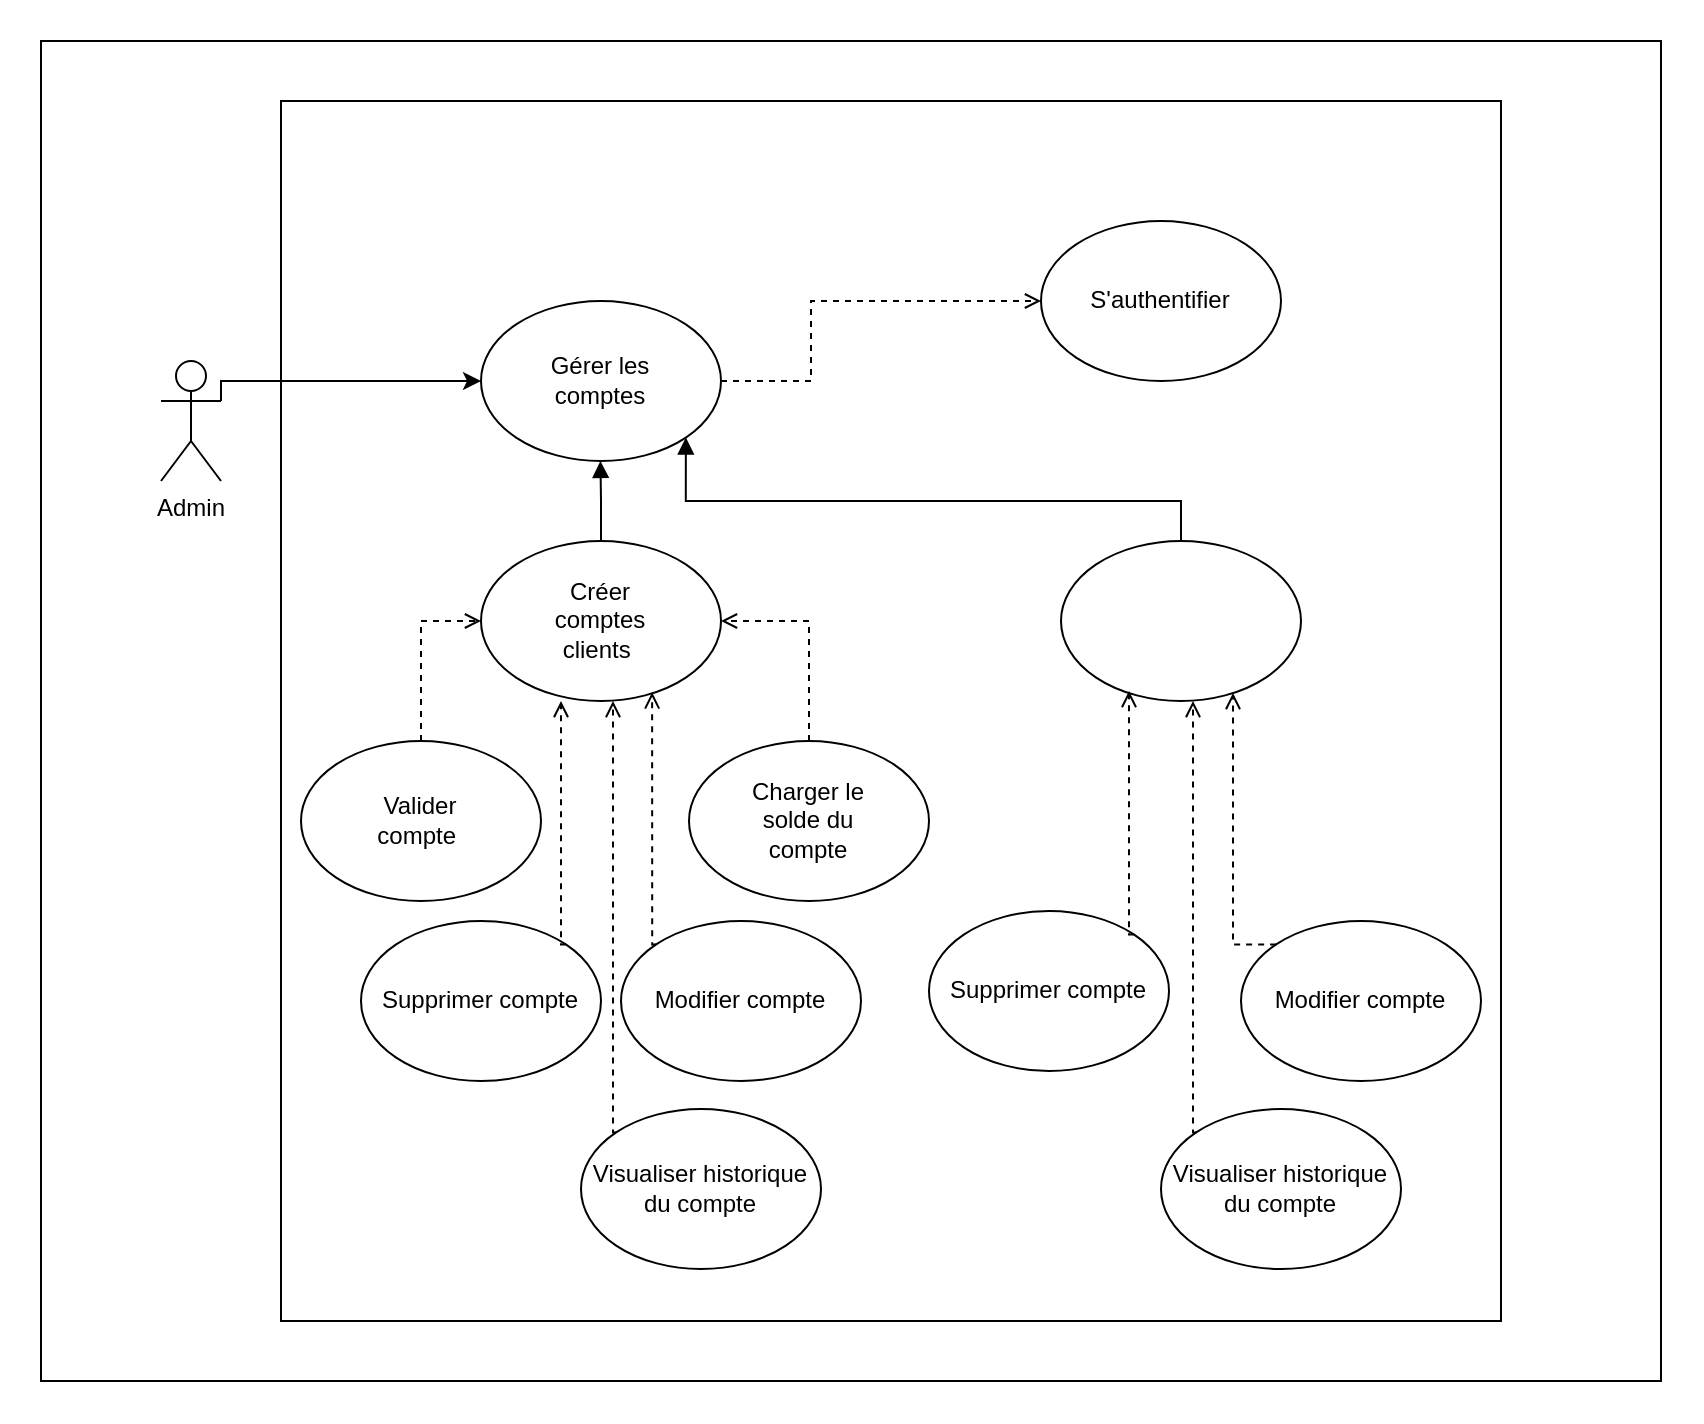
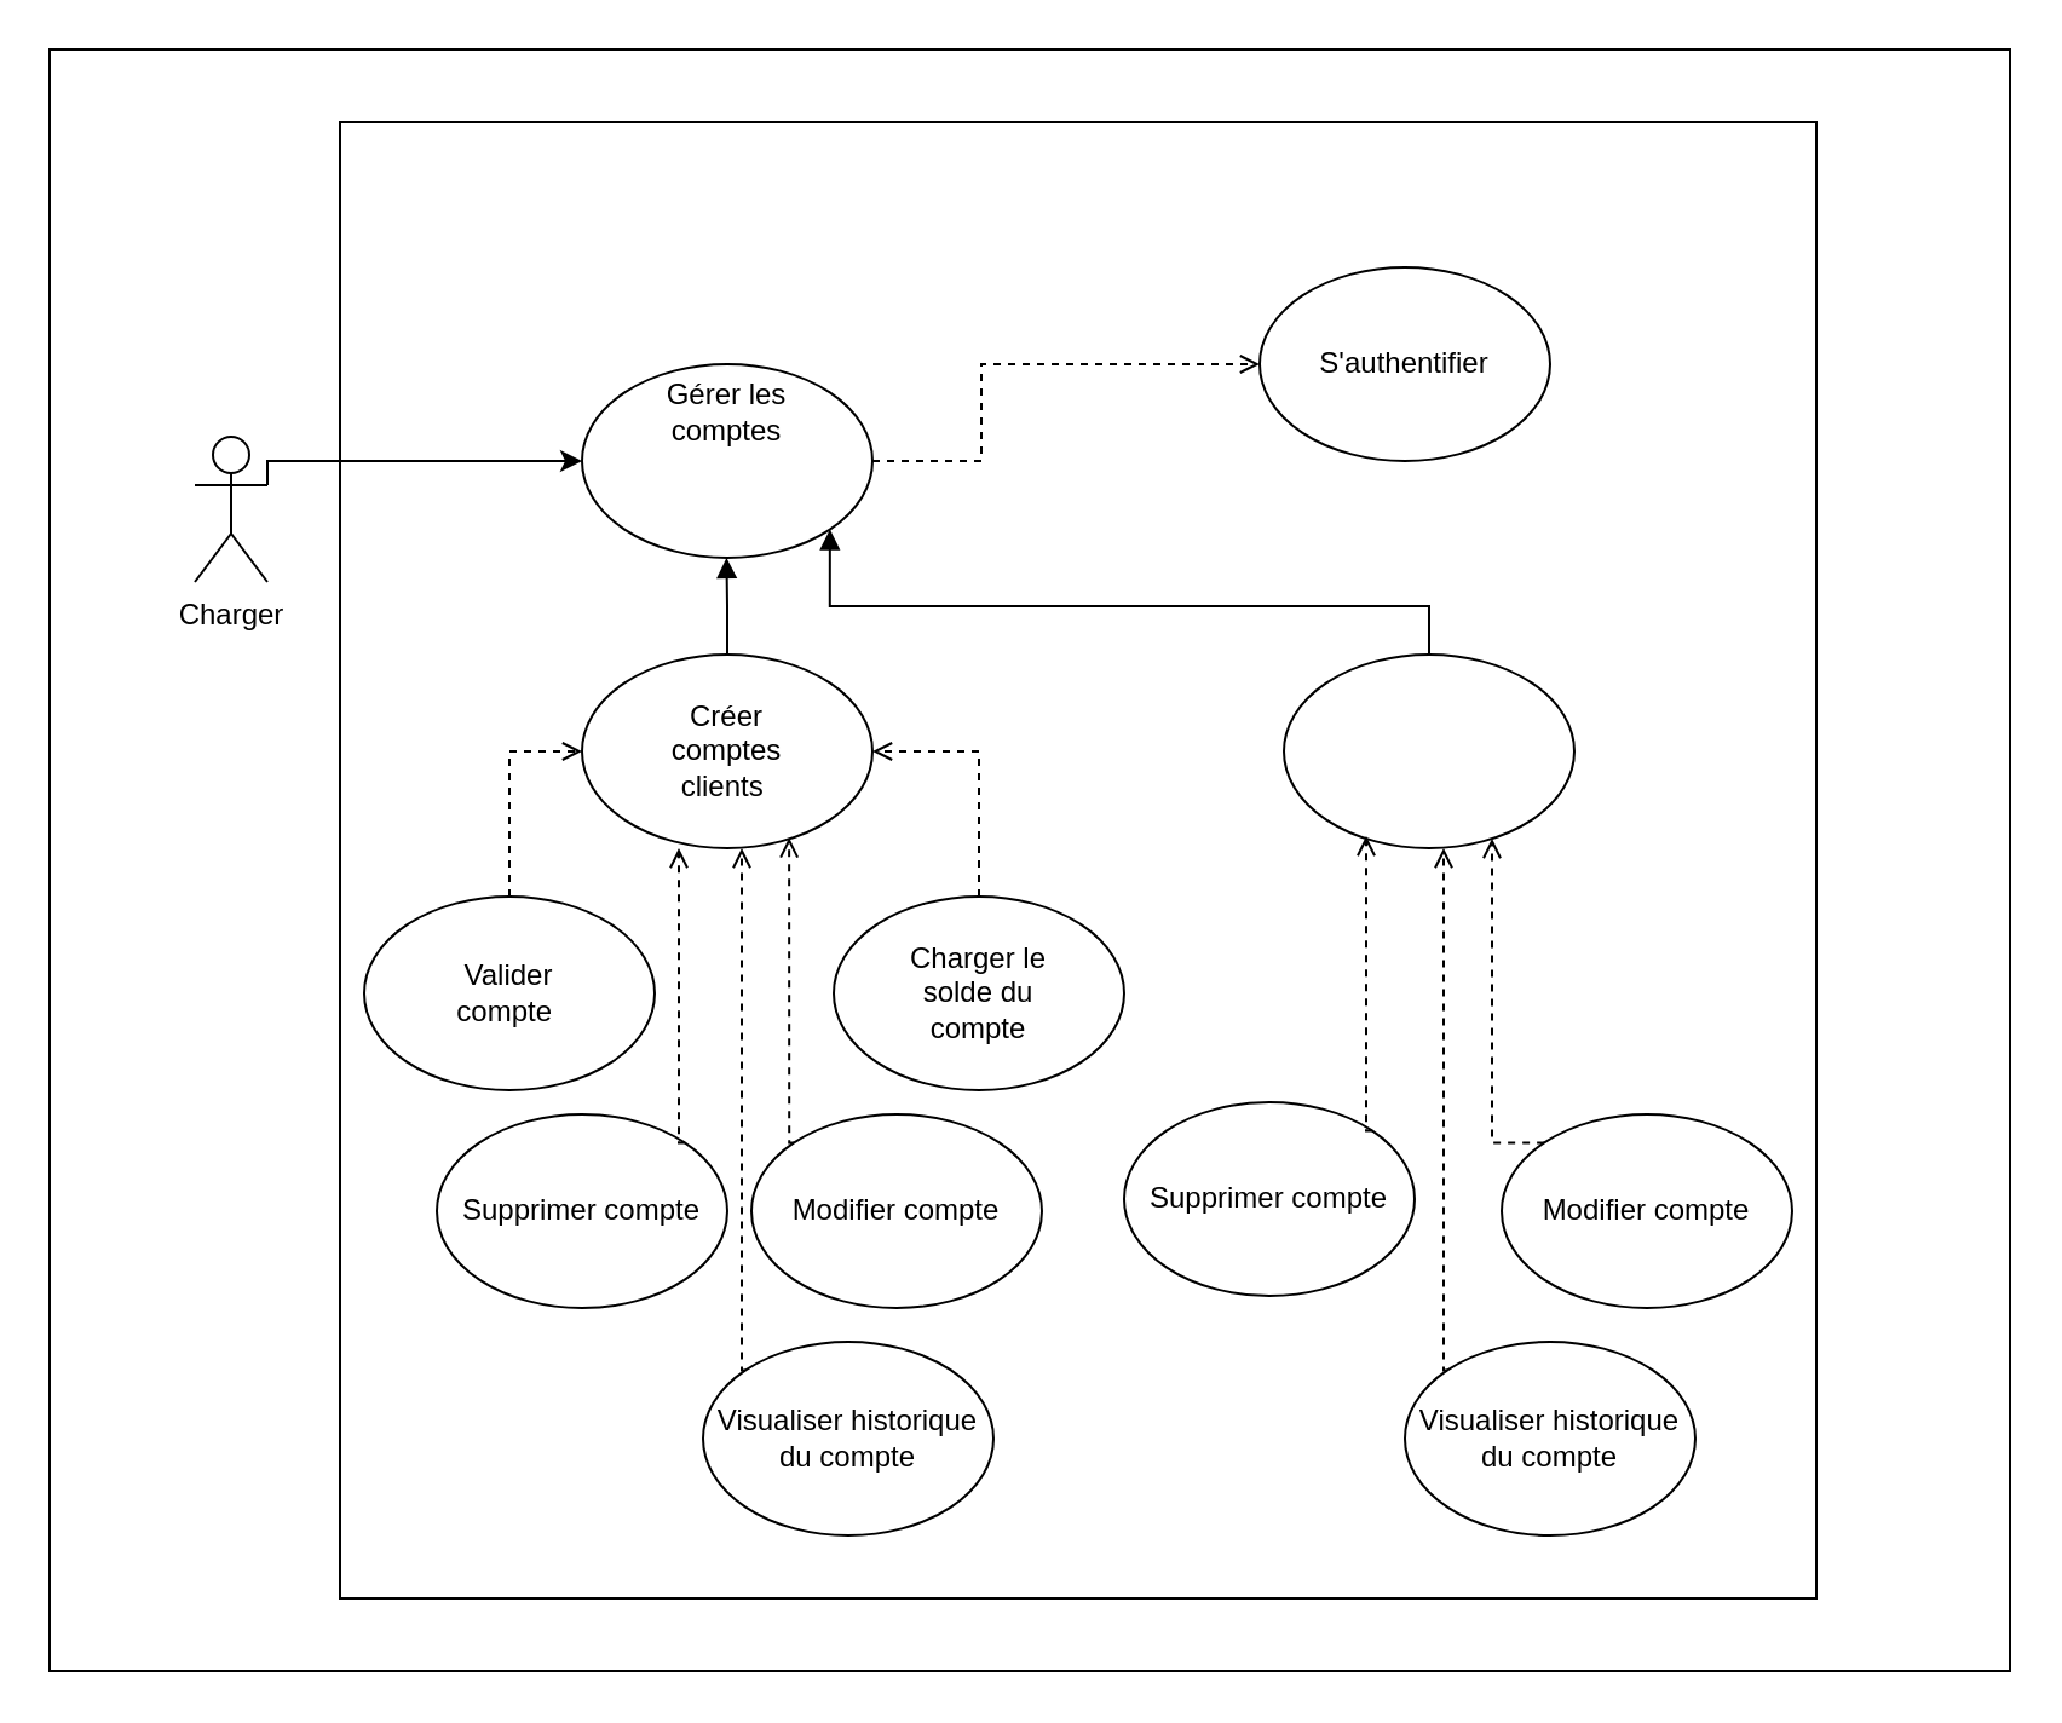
- <mxCell id="11" value="Gérer les comptes" style="text;html=1;strokeColor=none;fillColor=none;align=center;verticalAlign=middle;whiteSpace=wrap;rounded=0;" vertex="1" parent="9"><mxGeometry x="30" y="25" width="60" height="30" as="geometry" /></mxCell>
+ <mxCell id="11" value="Gérer les comptes" style="text;html=1;strokeColor=none;fillColor=none;align=center;verticalAlign=middle;whiteSpace=wrap;rounded=0;" vertex="1" parent="9"><mxGeometry x="30" y="5" width="60" height="30" as="geometry" /></mxCell>
- <mxCell id="5" value="Admin" style="shape=umlActor;verticalLabelPosition=bottom;verticalAlign=top;html=1;outlineConnect=0;" vertex="1" parent="1"><mxGeometry x="80" y="180" width="30" height="60" as="geometry" /></mxCell>
+ <mxCell id="5" value="Charger" style="shape=umlActor;verticalLabelPosition=bottom;verticalAlign=top;html=1;outlineConnect=0;" vertex="1" parent="1"><mxGeometry x="80" y="180" width="30" height="60" as="geometry" /></mxCell>
